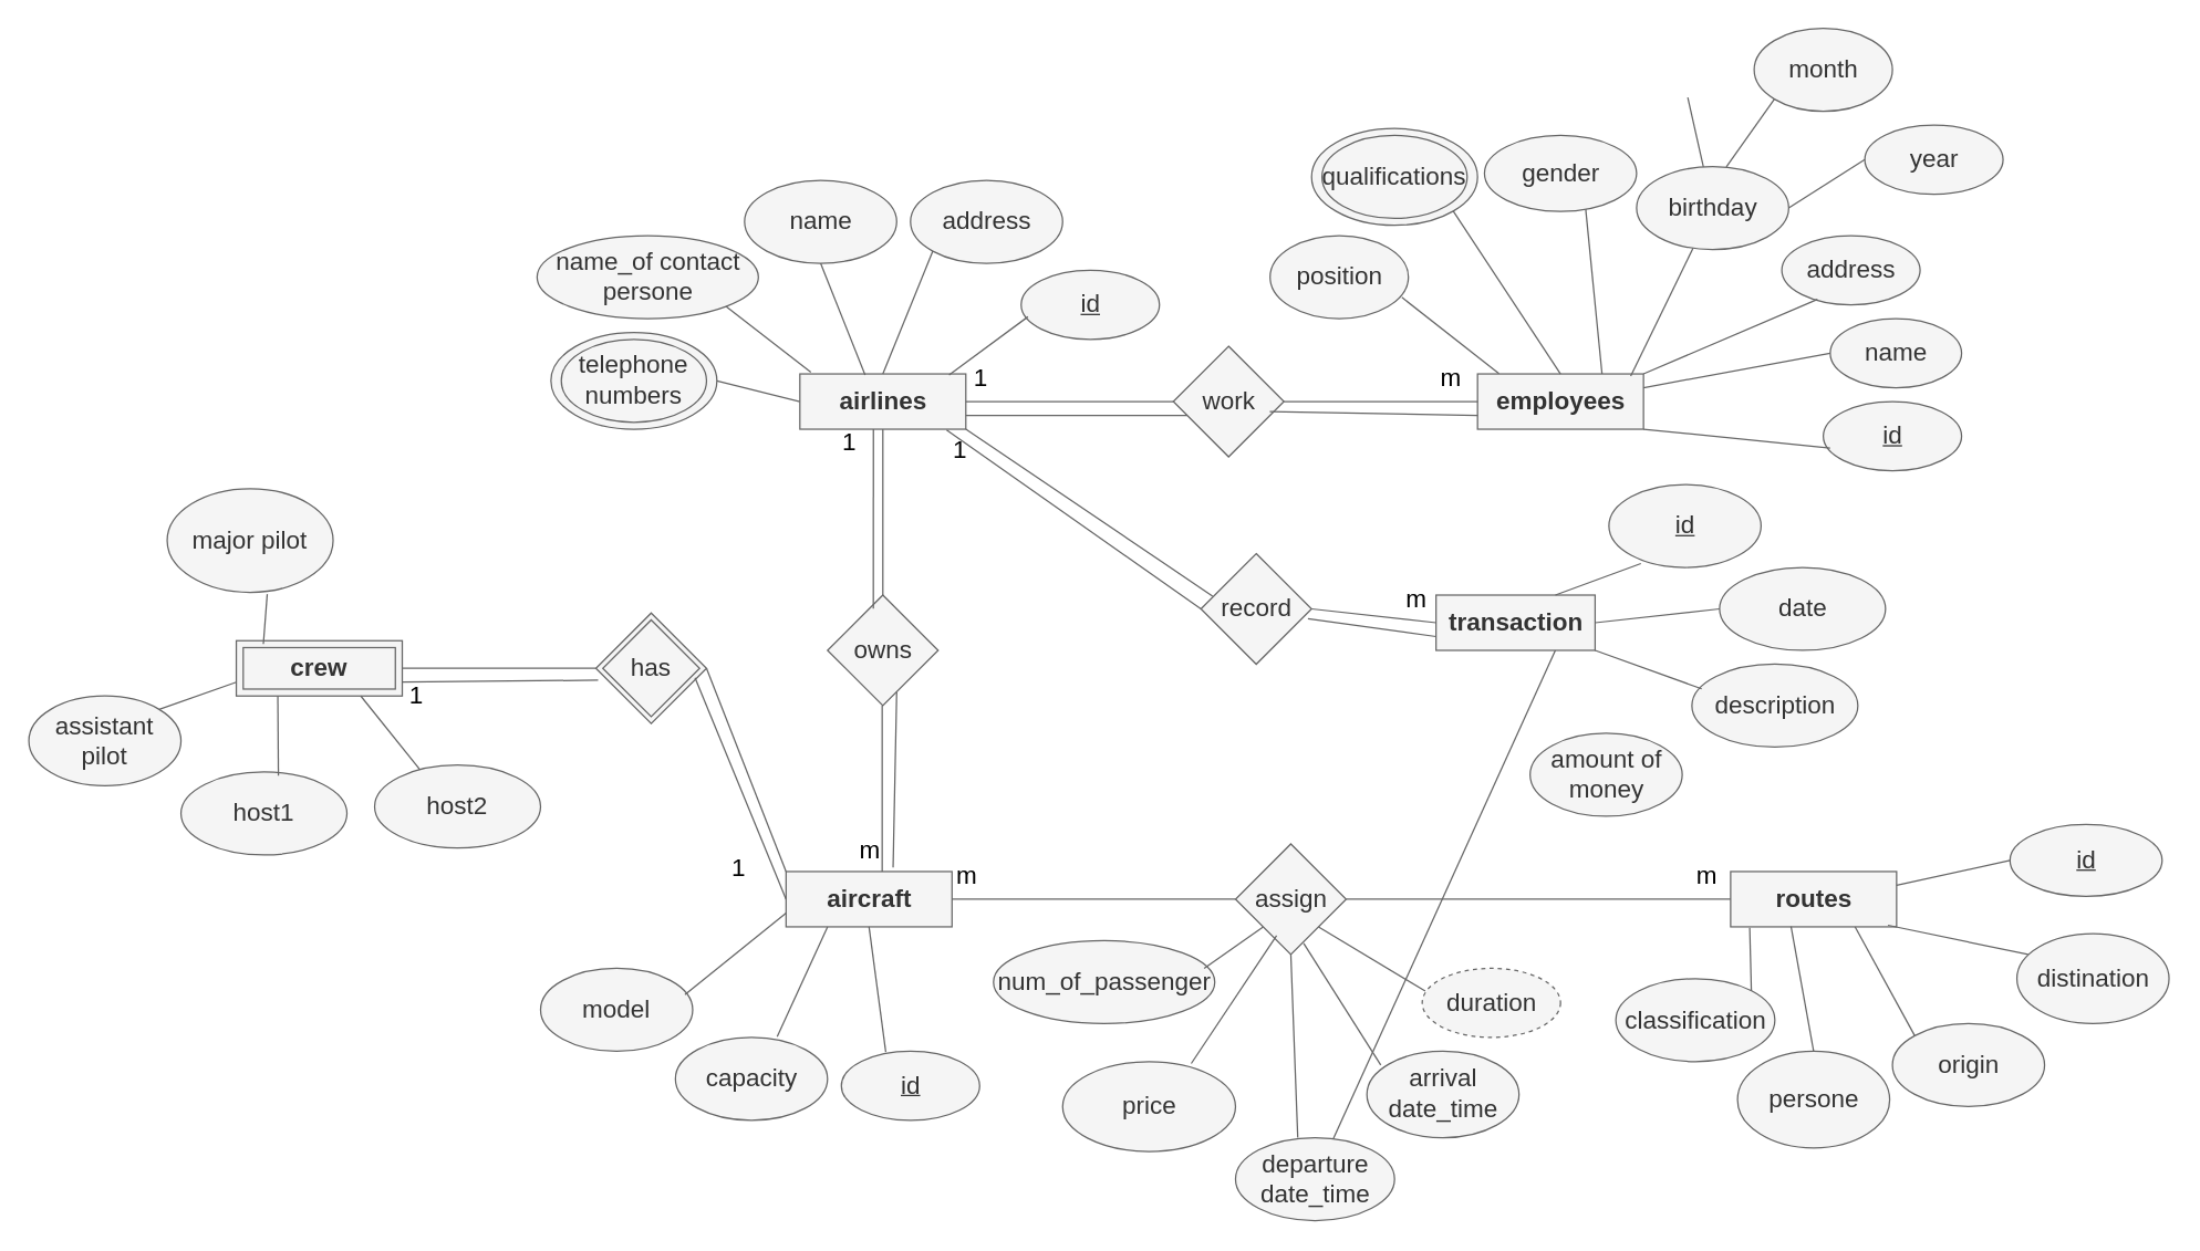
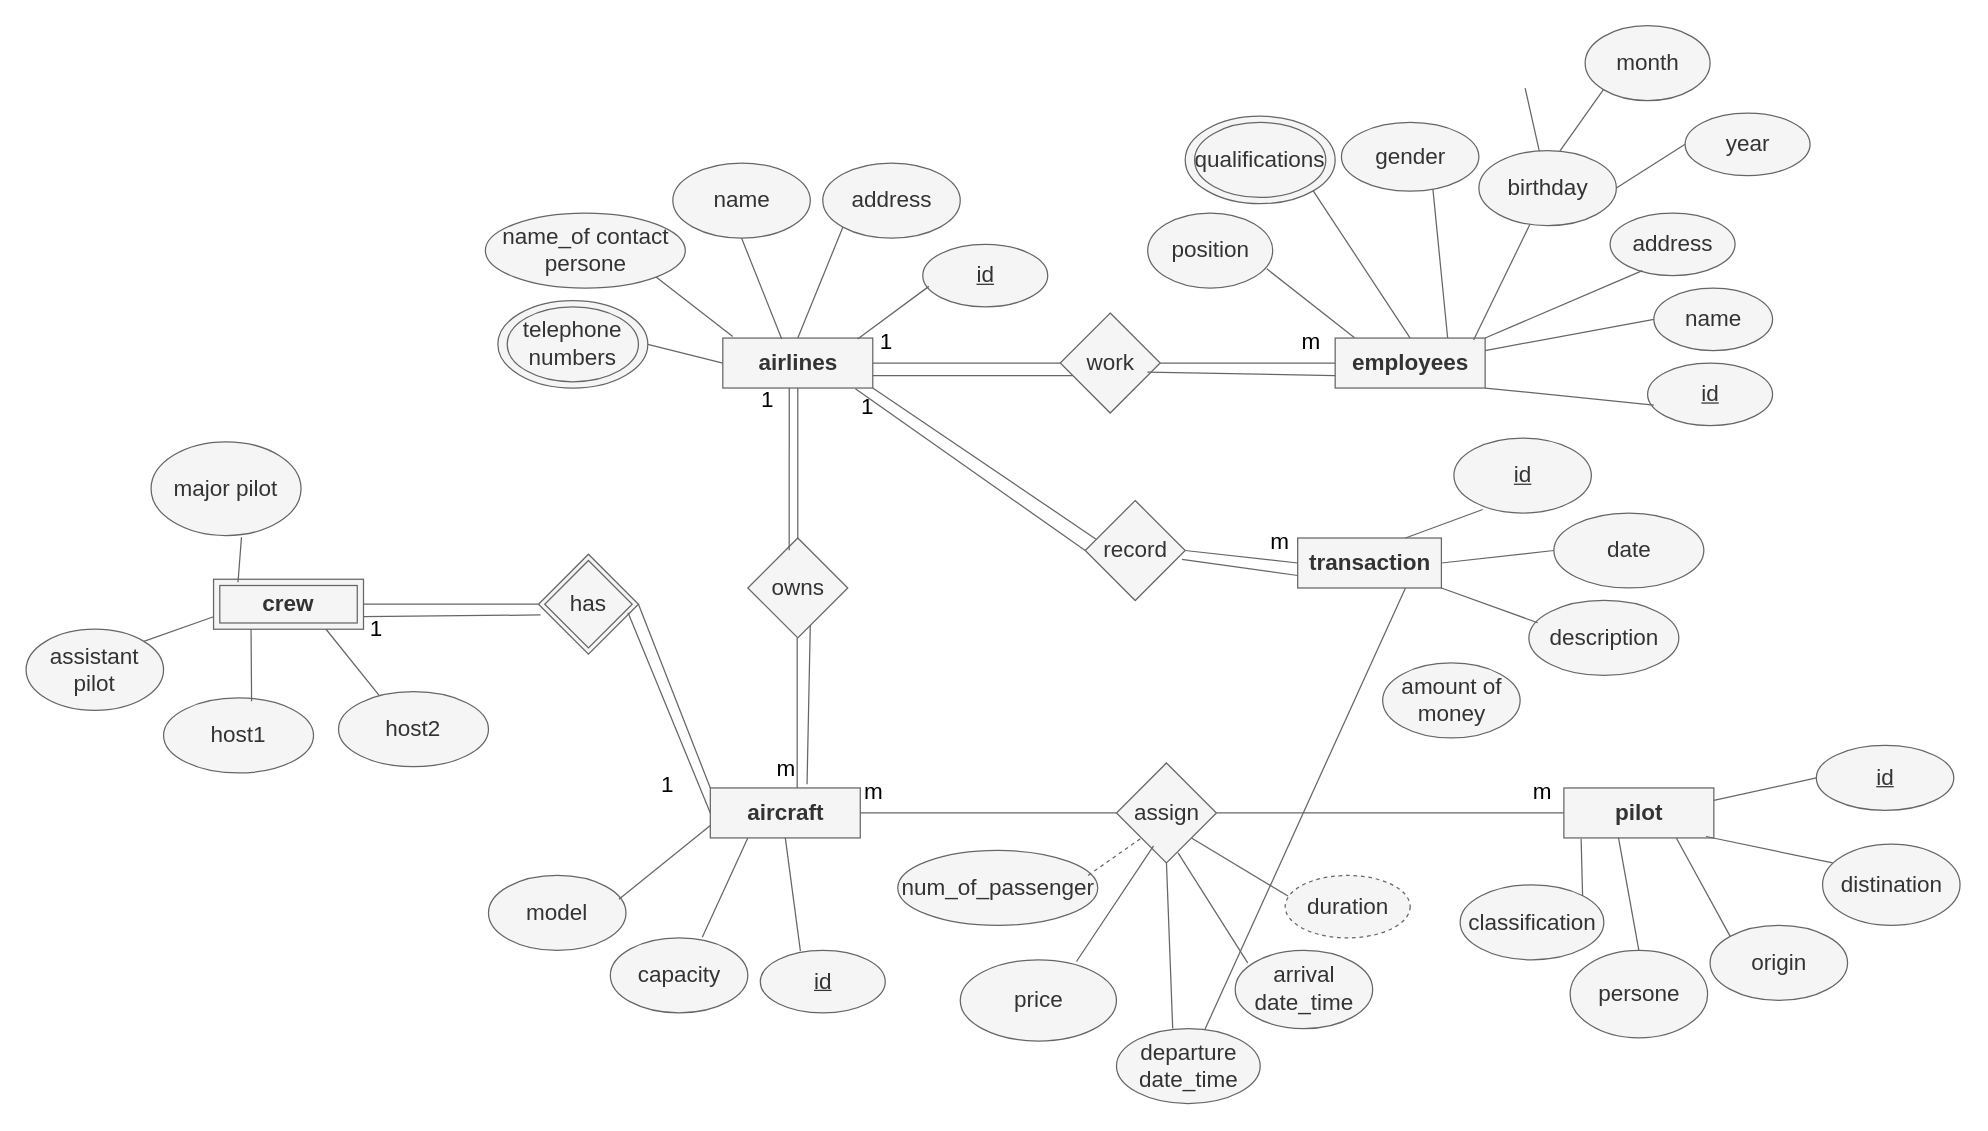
- <mxCell id="47" value="&lt;b&gt;routes&lt;/b&gt;" style="rounded=0;whiteSpace=wrap;html=1;fillColor=#f5f5f5;fontColor=#333333;strokeColor=#666666;fontSize=18;" vertex="1" parent="1"><mxGeometry x="1250.5" y="630" width="120" height="40" as="geometry" /></mxCell>
+ <mxCell id="47" value="&lt;b&gt;pilot&lt;/b&gt;" style="rounded=0;whiteSpace=wrap;html=1;fillColor=#f5f5f5;fontColor=#333333;strokeColor=#666666;fontSize=18;" vertex="1" parent="1"><mxGeometry x="1250.5" y="630" width="120" height="40" as="geometry" /></mxCell>
- <mxCell id="67" value="" style="endArrow=none;html=1;rounded=0;entryX=0;entryY=1;entryDx=0;entryDy=0;exitX=0.952;exitY=0.333;exitDx=0;exitDy=0;exitPerimeter=0;fillColor=#f5f5f5;strokeColor=#666666;fontSize=18;" edge="1" parent="1" source="63" target="58"><mxGeometry width="50" height="50" relative="1" as="geometry"><mxPoint x="862.5" y="770" as="sourcePoint" /><mxPoint x="933.211" y="720" as="targetPoint" /></mxGeometry></mxCell>
+ <mxCell id="67" value="" style="endArrow=none;html=1;rounded=0;entryX=0;entryY=1;entryDx=0;entryDy=0;exitX=0.952;exitY=0.333;exitDx=0;exitDy=0;exitPerimeter=0;fillColor=#f5f5f5;strokeColor=#666666;fontSize=18;dashed=1;" edge="1" parent="1" source="63" target="58"><mxGeometry width="50" height="50" relative="1" as="geometry"><mxPoint x="862.5" y="770" as="sourcePoint" /><mxPoint x="933.211" y="720" as="targetPoint" /></mxGeometry></mxCell>
